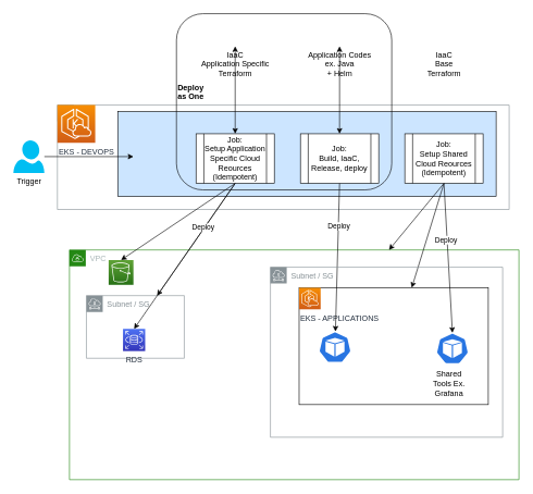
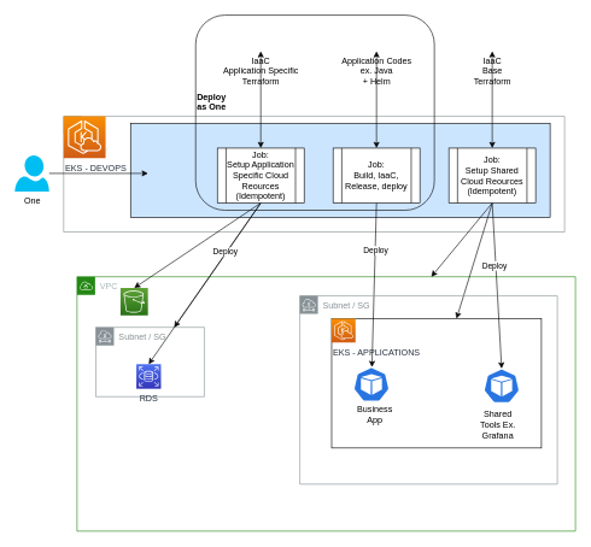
+ <mxCell id="22" value="" style="endArrow=classic;startArrow=classic;html=1;rounded=0;entryX=0.5;entryY=1;entryDx=0;entryDy=0;" parent="1" source="17" target="8" edge="1"><mxGeometry width="50" height="50" relative="1" as="geometry"><mxPoint x="380" y="224" as="sourcePoint" /><mxPoint x="380" y="90" as="targetPoint" /></mxGeometry></mxCell>
- <mxCell id="10" value="Trigger" style="verticalLabelPosition=bottom;html=1;verticalAlign=top;align=center;strokeColor=none;fillColor=#00BEF2;shape=mxgraph.azure.user;" parent="1" vertex="1"><mxGeometry x="20" y="214" width="47.5" height="50" as="geometry" /></mxCell>
+ <mxCell id="10" value="One" style="verticalLabelPosition=bottom;html=1;verticalAlign=top;align=center;strokeColor=none;fillColor=#00BEF2;shape=mxgraph.azure.user;" parent="1" vertex="1"><mxGeometry x="20" y="214" width="47.5" height="50" as="geometry" /></mxCell>
+ <mxCell id="24" value="Business App" style="text;html=1;strokeColor=none;fillColor=none;align=center;verticalAlign=middle;whiteSpace=wrap;rounded=0;" parent="1" vertex="1"><mxGeometry x="488" y="557" width="60" height="30" as="geometry" /></mxCell>
